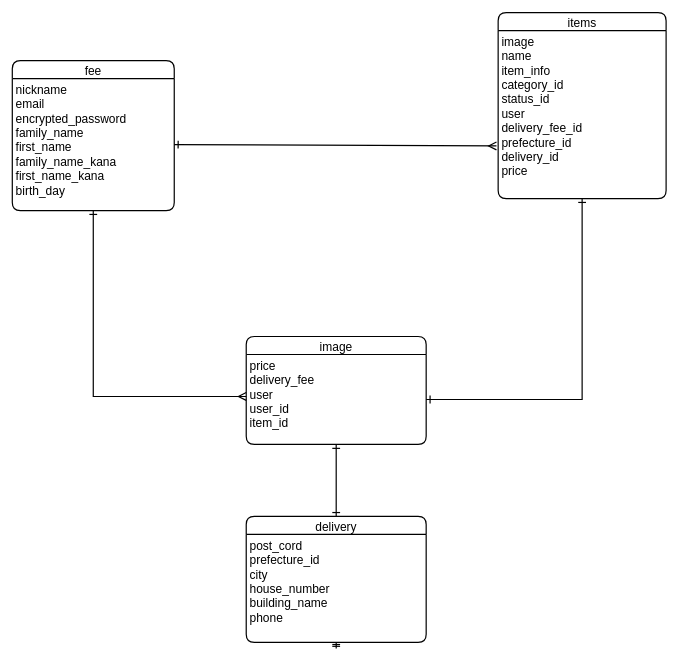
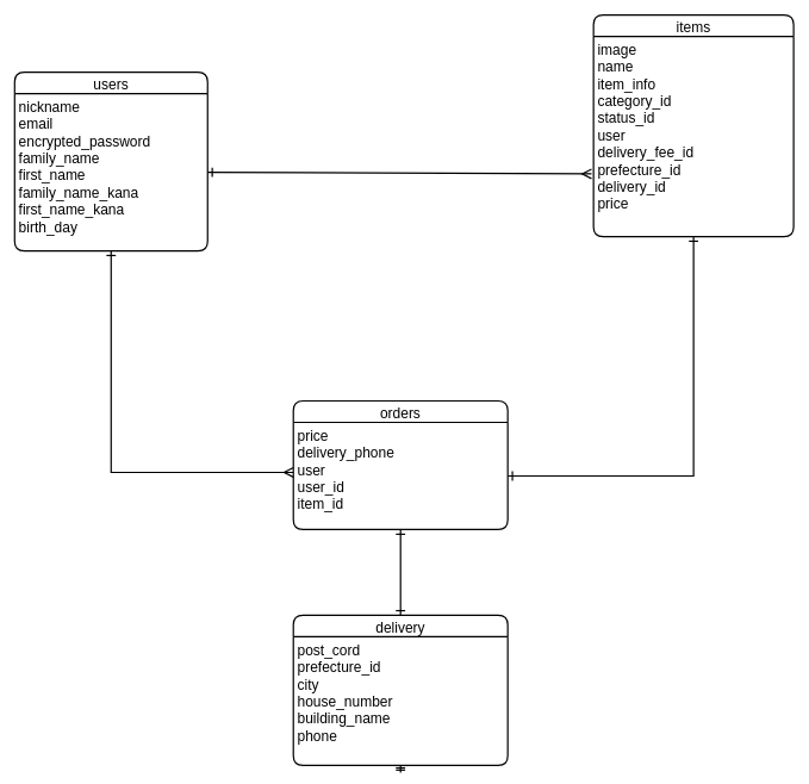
- <mxCell id="2" value="fee" style="swimlane;childLayout=stackLayout;horizontal=1;startSize=30;horizontalStack=0;rounded=1;fontSize=20;fontStyle=0;strokeWidth=2;resizeParent=0;resizeLast=1;shadow=0;dashed=0;align=center;" parent="1" vertex="1"><mxGeometry x="20" y="100" width="270" height="250" as="geometry" /></mxCell>
+ <mxCell id="2" value="users" style="swimlane;childLayout=stackLayout;horizontal=1;startSize=30;horizontalStack=0;rounded=1;fontSize=20;fontStyle=0;strokeWidth=2;resizeParent=0;resizeLast=1;shadow=0;dashed=0;align=center;" parent="1" vertex="1"><mxGeometry x="20" y="100" width="270" height="250" as="geometry" /></mxCell>
- <mxCell id="9" value="image" style="swimlane;childLayout=stackLayout;horizontal=1;startSize=30;horizontalStack=0;rounded=1;fontSize=20;fontStyle=0;strokeWidth=2;resizeParent=0;resizeLast=1;shadow=0;dashed=0;align=center;" parent="1" vertex="1"><mxGeometry x="410" y="560" width="300" height="180" as="geometry" /></mxCell>
+ <mxCell id="9" value="orders" style="swimlane;childLayout=stackLayout;horizontal=1;startSize=30;horizontalStack=0;rounded=1;fontSize=20;fontStyle=0;strokeWidth=2;resizeParent=0;resizeLast=1;shadow=0;dashed=0;align=center;" parent="1" vertex="1"><mxGeometry x="410" y="560" width="300" height="180" as="geometry" /></mxCell>
- <mxCell id="10" value="price&#10;delivery_fee&#10;user&#10;user_id&#10;item_id" style="align=left;strokeColor=none;fillColor=none;spacingLeft=4;fontSize=20;verticalAlign=top;resizable=0;rotatable=0;part=1;" parent="9" vertex="1"><mxGeometry y="30" width="300" height="150" as="geometry" /></mxCell>
+ <mxCell id="10" value="price&#10;delivery_phone&#10;user&#10;user_id&#10;item_id" style="align=left;strokeColor=none;fillColor=none;spacingLeft=4;fontSize=20;verticalAlign=top;resizable=0;rotatable=0;part=1;" parent="9" vertex="1"><mxGeometry y="30" width="300" height="150" as="geometry" /></mxCell>
